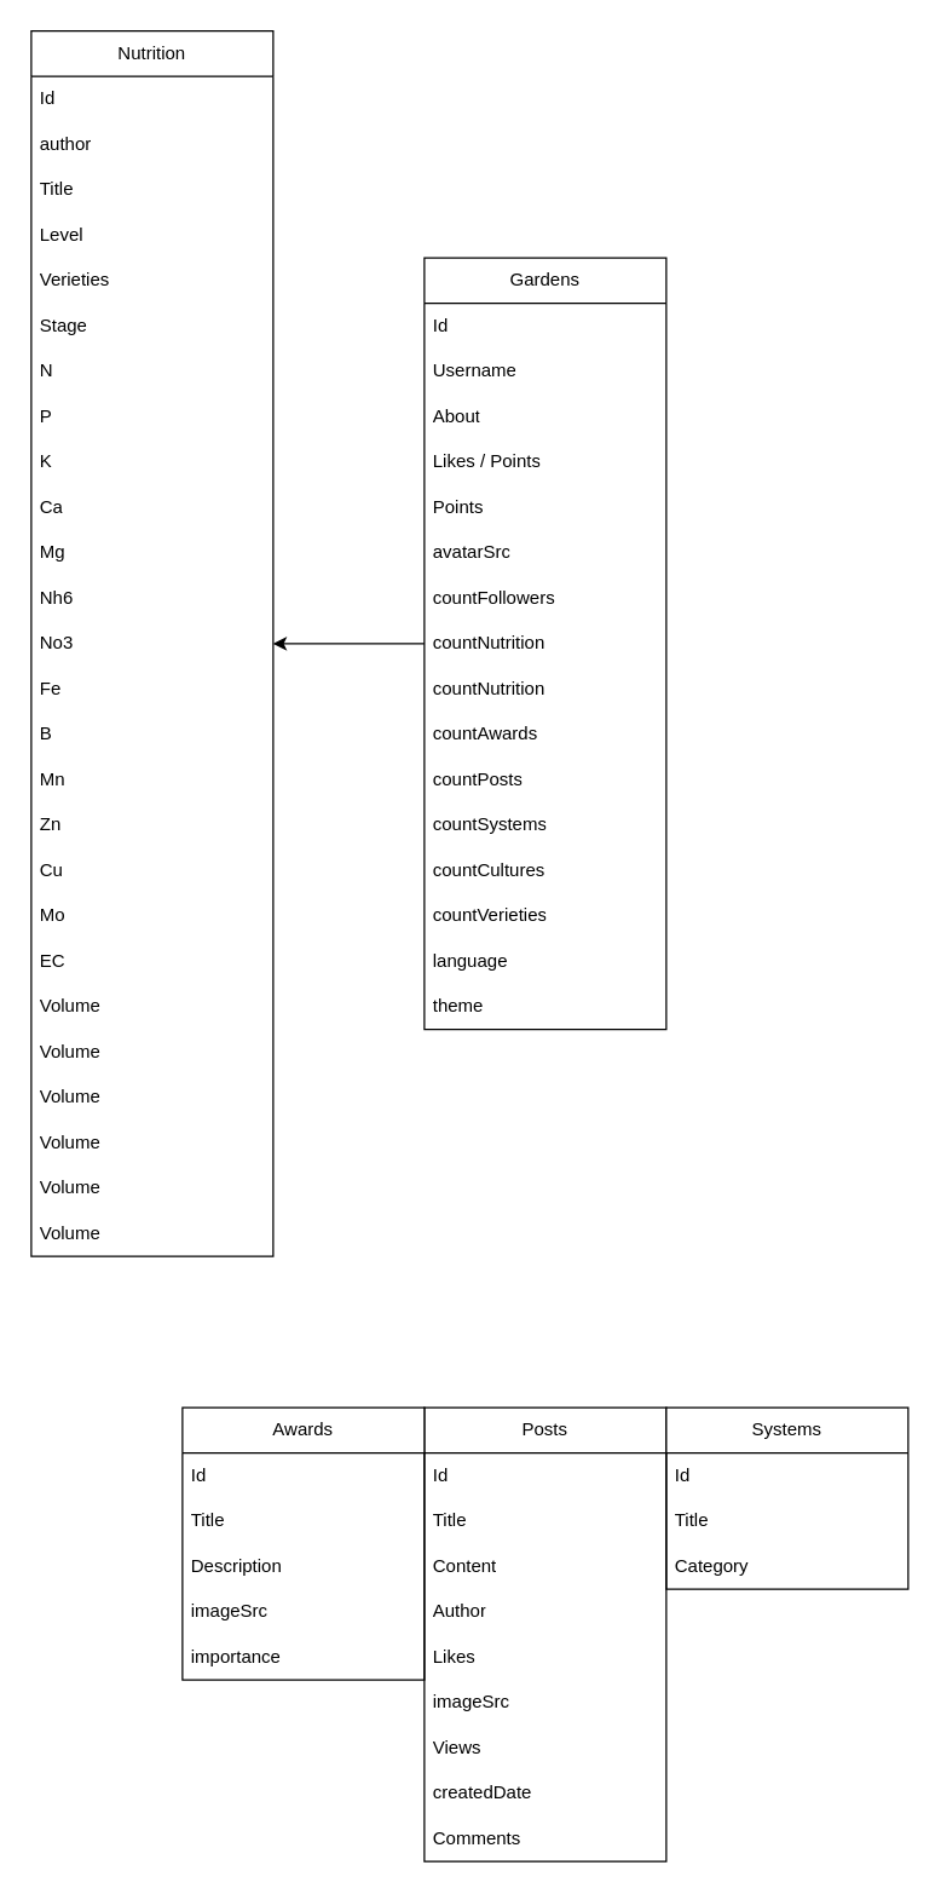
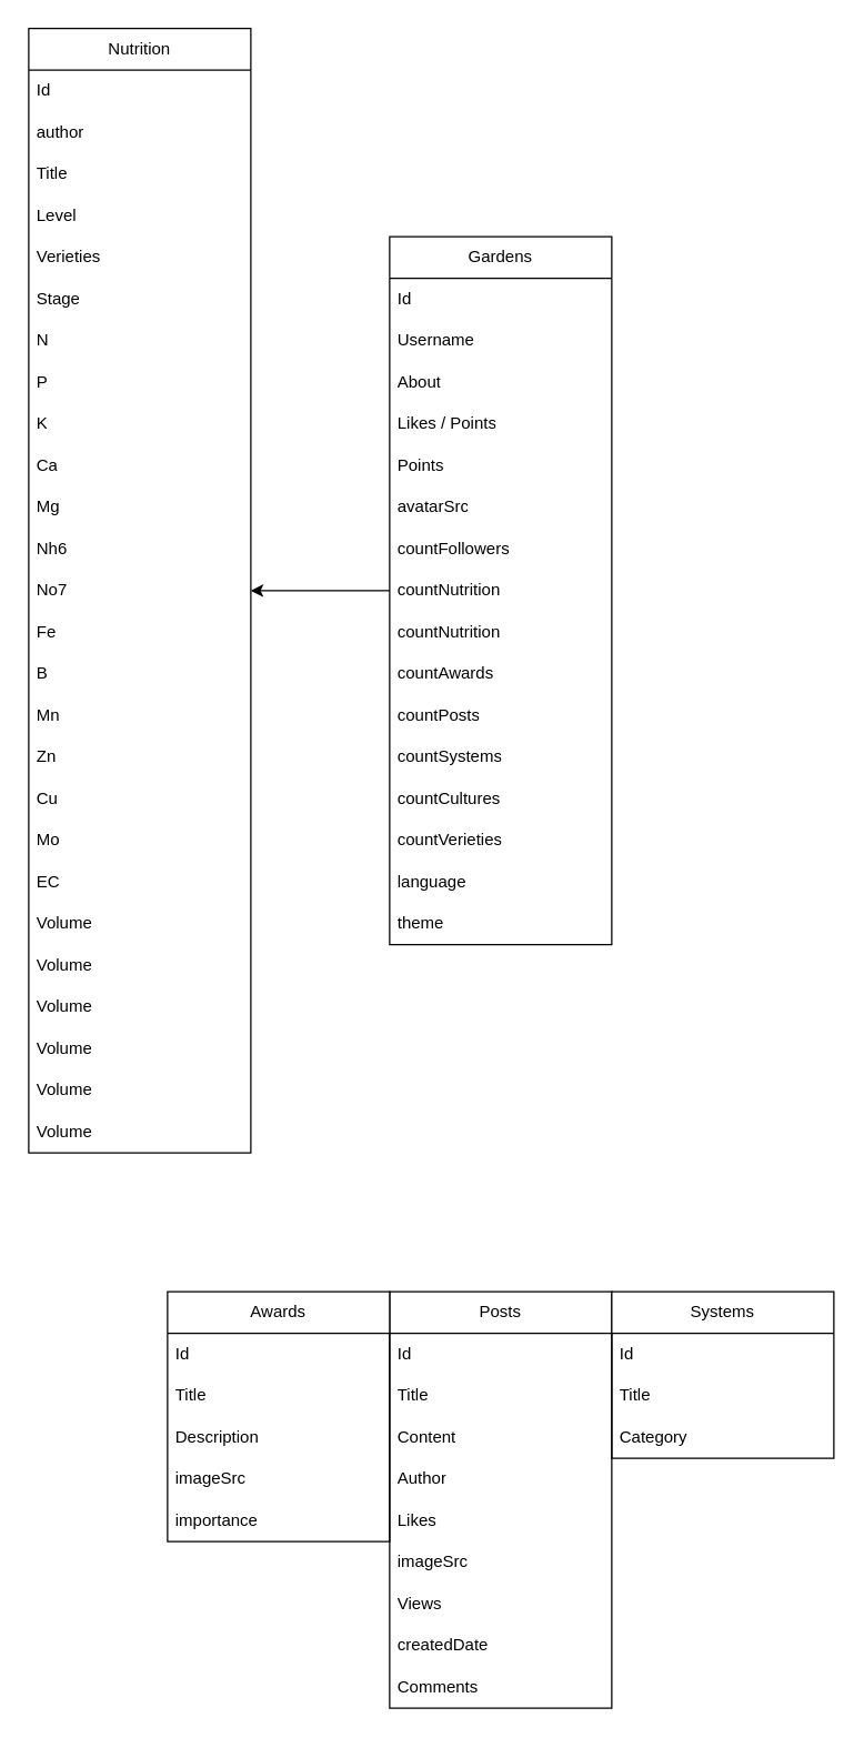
- <mxCell id="42" value="No3" style="text;strokeColor=none;fillColor=none;align=left;verticalAlign=middle;spacingLeft=4;spacingRight=4;overflow=hidden;points=[[0,0.5],[1,0.5]];portConstraint=eastwest;rotatable=0;whiteSpace=wrap;html=1;" vertex="1" parent="29"><mxGeometry y="390" width="160" height="30" as="geometry" /></mxCell>
+ <mxCell id="42" value="No7" style="text;strokeColor=none;fillColor=none;align=left;verticalAlign=middle;spacingLeft=4;spacingRight=4;overflow=hidden;points=[[0,0.5],[1,0.5]];portConstraint=eastwest;rotatable=0;whiteSpace=wrap;html=1;" vertex="1" parent="29"><mxGeometry y="390" width="160" height="30" as="geometry" /></mxCell>
